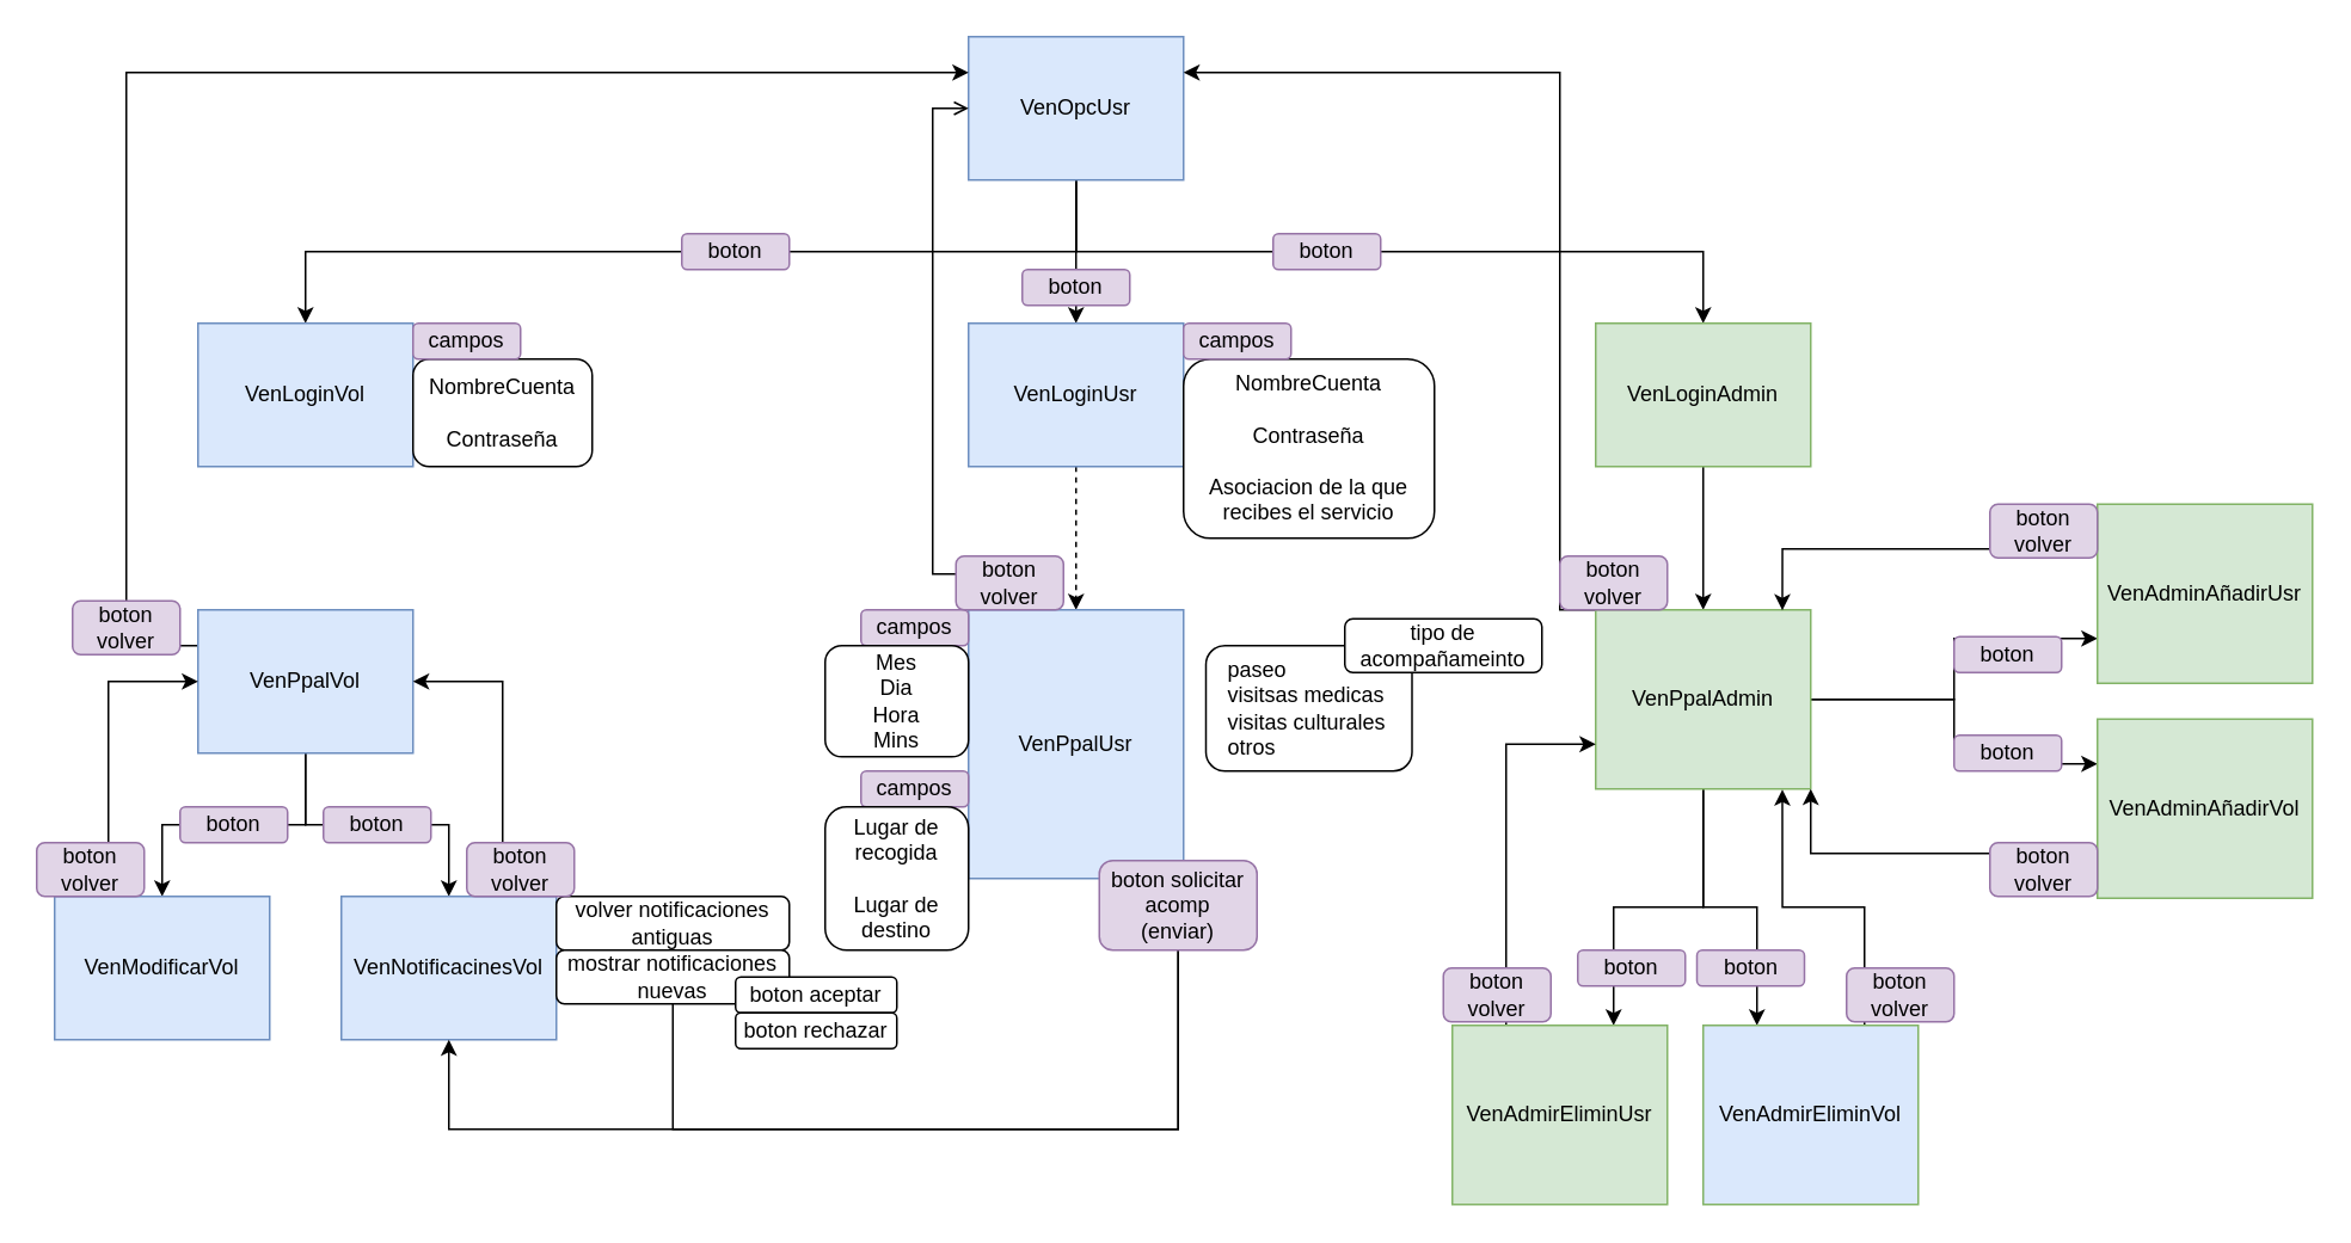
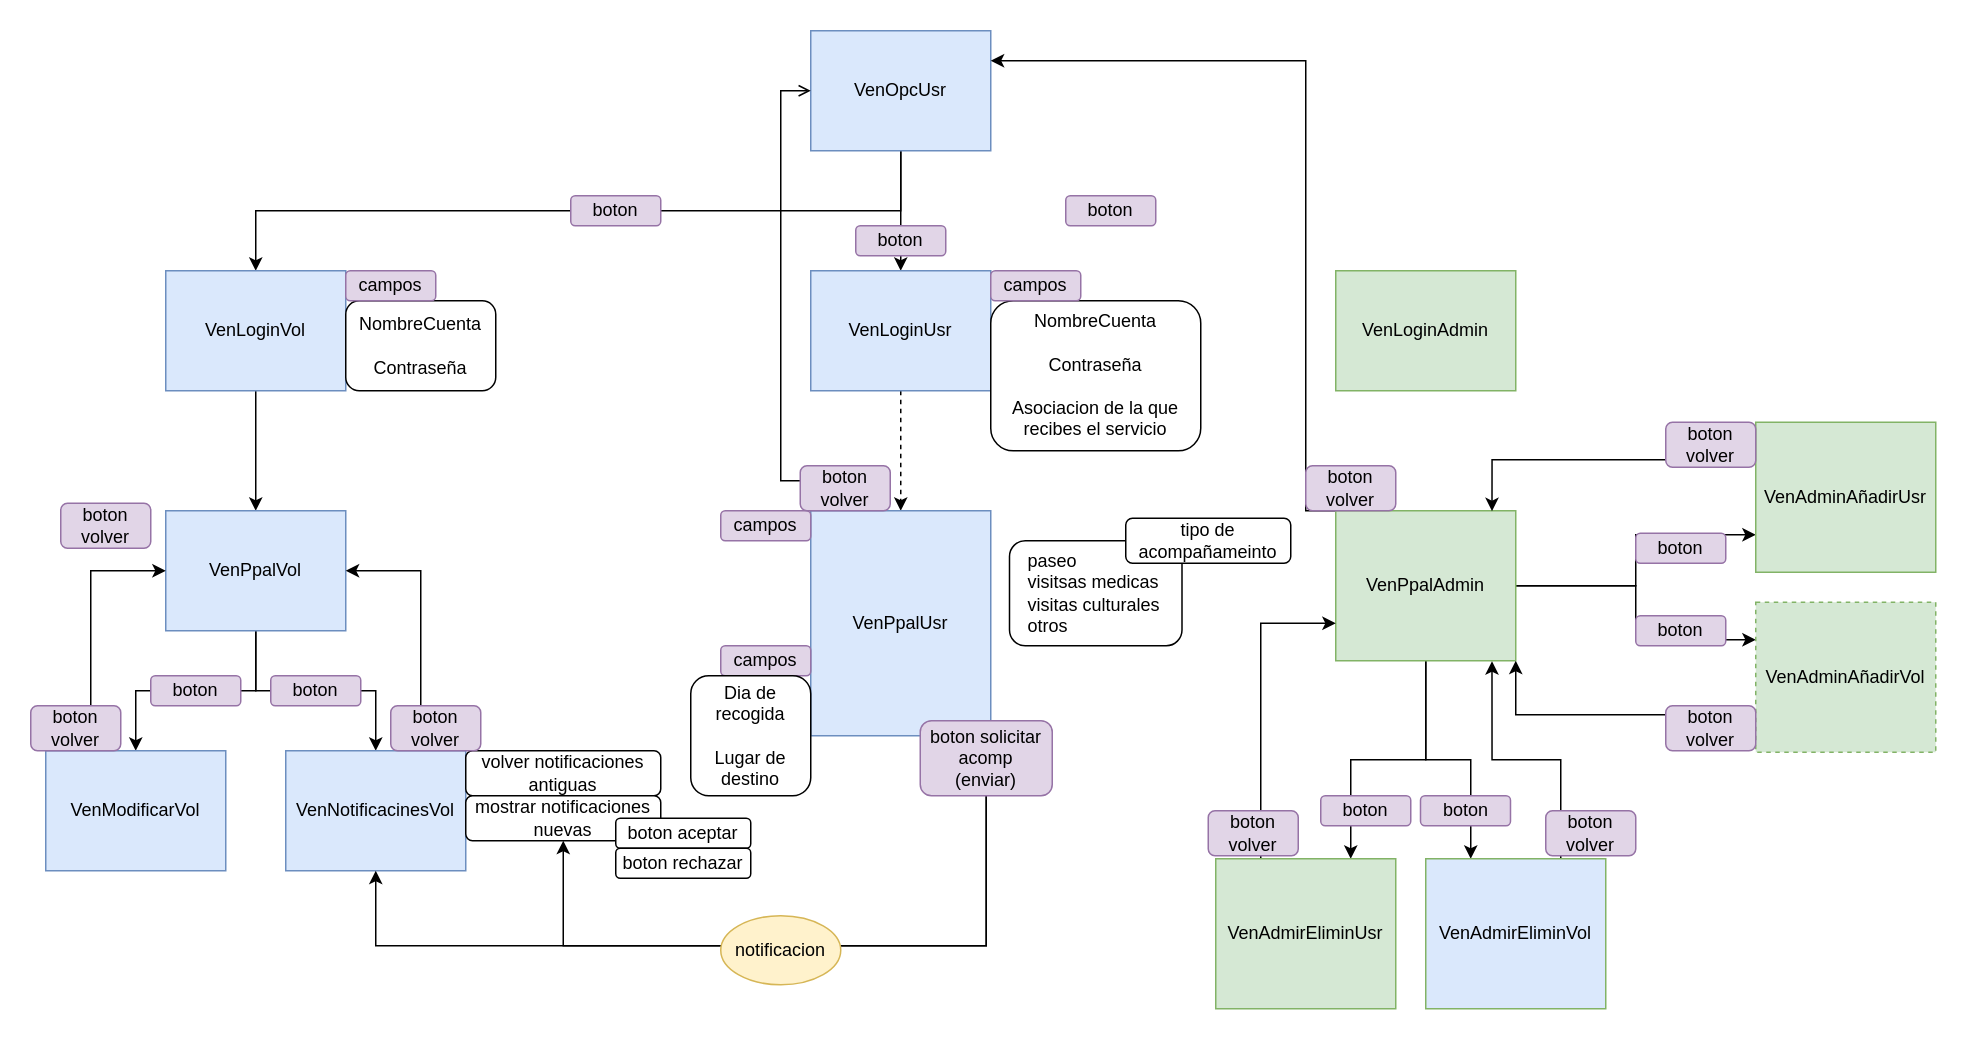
- <mxCell id="16" style="edgeStyle=orthogonalEdgeStyle;rounded=0;orthogonalLoop=1;jettySize=auto;html=1;exitX=0;exitY=0.25;exitDx=0;exitDy=0;entryX=0;entryY=0.25;entryDx=0;entryDy=0;" parent="1" source="17" target="5" edge="1"><mxGeometry relative="1" as="geometry"><Array as="points"><mxPoint x="70" y="360" /><mxPoint x="70" y="40" /></Array></mxGeometry></mxCell>
- <mxCell id="2" style="edgeStyle=orthogonalEdgeStyle;rounded=0;orthogonalLoop=1;jettySize=auto;html=1;exitX=0.5;exitY=1;exitDx=0;exitDy=0;" parent="1" source="5" target="7" edge="1"><mxGeometry relative="1" as="geometry" /></mxCell>
+ <mxCell id="10" style="edgeStyle=orthogonalEdgeStyle;rounded=0;orthogonalLoop=1;jettySize=auto;html=1;exitX=0.5;exitY=1;exitDx=0;exitDy=0;" parent="1" source="11" target="17" edge="1"><mxGeometry relative="1" as="geometry" /></mxCell>
- <mxCell id="6" style="edgeStyle=orthogonalEdgeStyle;rounded=0;orthogonalLoop=1;jettySize=auto;html=1;exitX=0.5;exitY=1;exitDx=0;exitDy=0;" parent="1" source="7" target="46" edge="1"><mxGeometry relative="1" as="geometry" /></mxCell>
- <mxCell id="38" value="Mes&lt;br&gt;Dia&lt;br&gt;Hora&lt;br&gt;Mins" style="rounded=1;whiteSpace=wrap;html=1;" parent="1" vertex="1"><mxGeometry x="460" y="360" width="80" height="62" as="geometry" /></mxCell>
- <mxCell id="50" value="VenAdminAñadirVol" style="rounded=0;whiteSpace=wrap;html=1;fillColor=#d5e8d4;strokeColor=#82b366;" parent="1" vertex="1"><mxGeometry x="1170" y="401" width="120" height="100" as="geometry" /></mxCell>
+ <mxCell id="50" value="VenAdminAñadirVol" style="rounded=0;whiteSpace=wrap;html=1;fillColor=#d5e8d4;strokeColor=#82b366;dashed=1;" parent="1" vertex="1"><mxGeometry x="1170" y="401" width="120" height="100" as="geometry" /></mxCell>
- <mxCell id="40" value="Lugar de&lt;br&gt;recogida&lt;br&gt;&lt;br&gt;Lugar de destino" style="rounded=1;whiteSpace=wrap;html=1;" parent="1" vertex="1"><mxGeometry x="460" y="450" width="80" height="80" as="geometry" /></mxCell>
+ <mxCell id="40" value="Dia de&lt;br&gt;recogida&lt;br&gt;&lt;br&gt;Lugar de destino" style="rounded=1;whiteSpace=wrap;html=1;" parent="1" vertex="1"><mxGeometry x="460" y="450" width="80" height="80" as="geometry" /></mxCell>
- <mxCell id="60" style="edgeStyle=orthogonalEdgeStyle;rounded=0;orthogonalLoop=1;jettySize=auto;html=1;exitX=0.5;exitY=1;exitDx=0;exitDy=0;entryX=0.5;entryY=1;entryDx=0;entryDy=0;endArrow=none;" parent="1" source="61" target="30" edge="1"><mxGeometry relative="1" as="geometry"><Array as="points"><mxPoint x="657" y="630" /><mxPoint x="375" y="630" /></Array></mxGeometry></mxCell>
+ <mxCell id="60" style="edgeStyle=orthogonalEdgeStyle;rounded=0;orthogonalLoop=1;jettySize=auto;html=1;exitX=0.5;exitY=1;exitDx=0;exitDy=0;entryX=0.5;entryY=1;entryDx=0;entryDy=0;" parent="1" source="61" target="30" edge="1"><mxGeometry relative="1" as="geometry"><Array as="points"><mxPoint x="657" y="630" /><mxPoint x="375" y="630" /></Array></mxGeometry></mxCell>
+ <mxCell id="62" value="notificacion" style="ellipse;whiteSpace=wrap;html=1;fillColor=#fff2cc;strokeColor=#d6b656;" parent="1" vertex="1"><mxGeometry x="480" y="610" width="80" height="46" as="geometry" /></mxCell>
